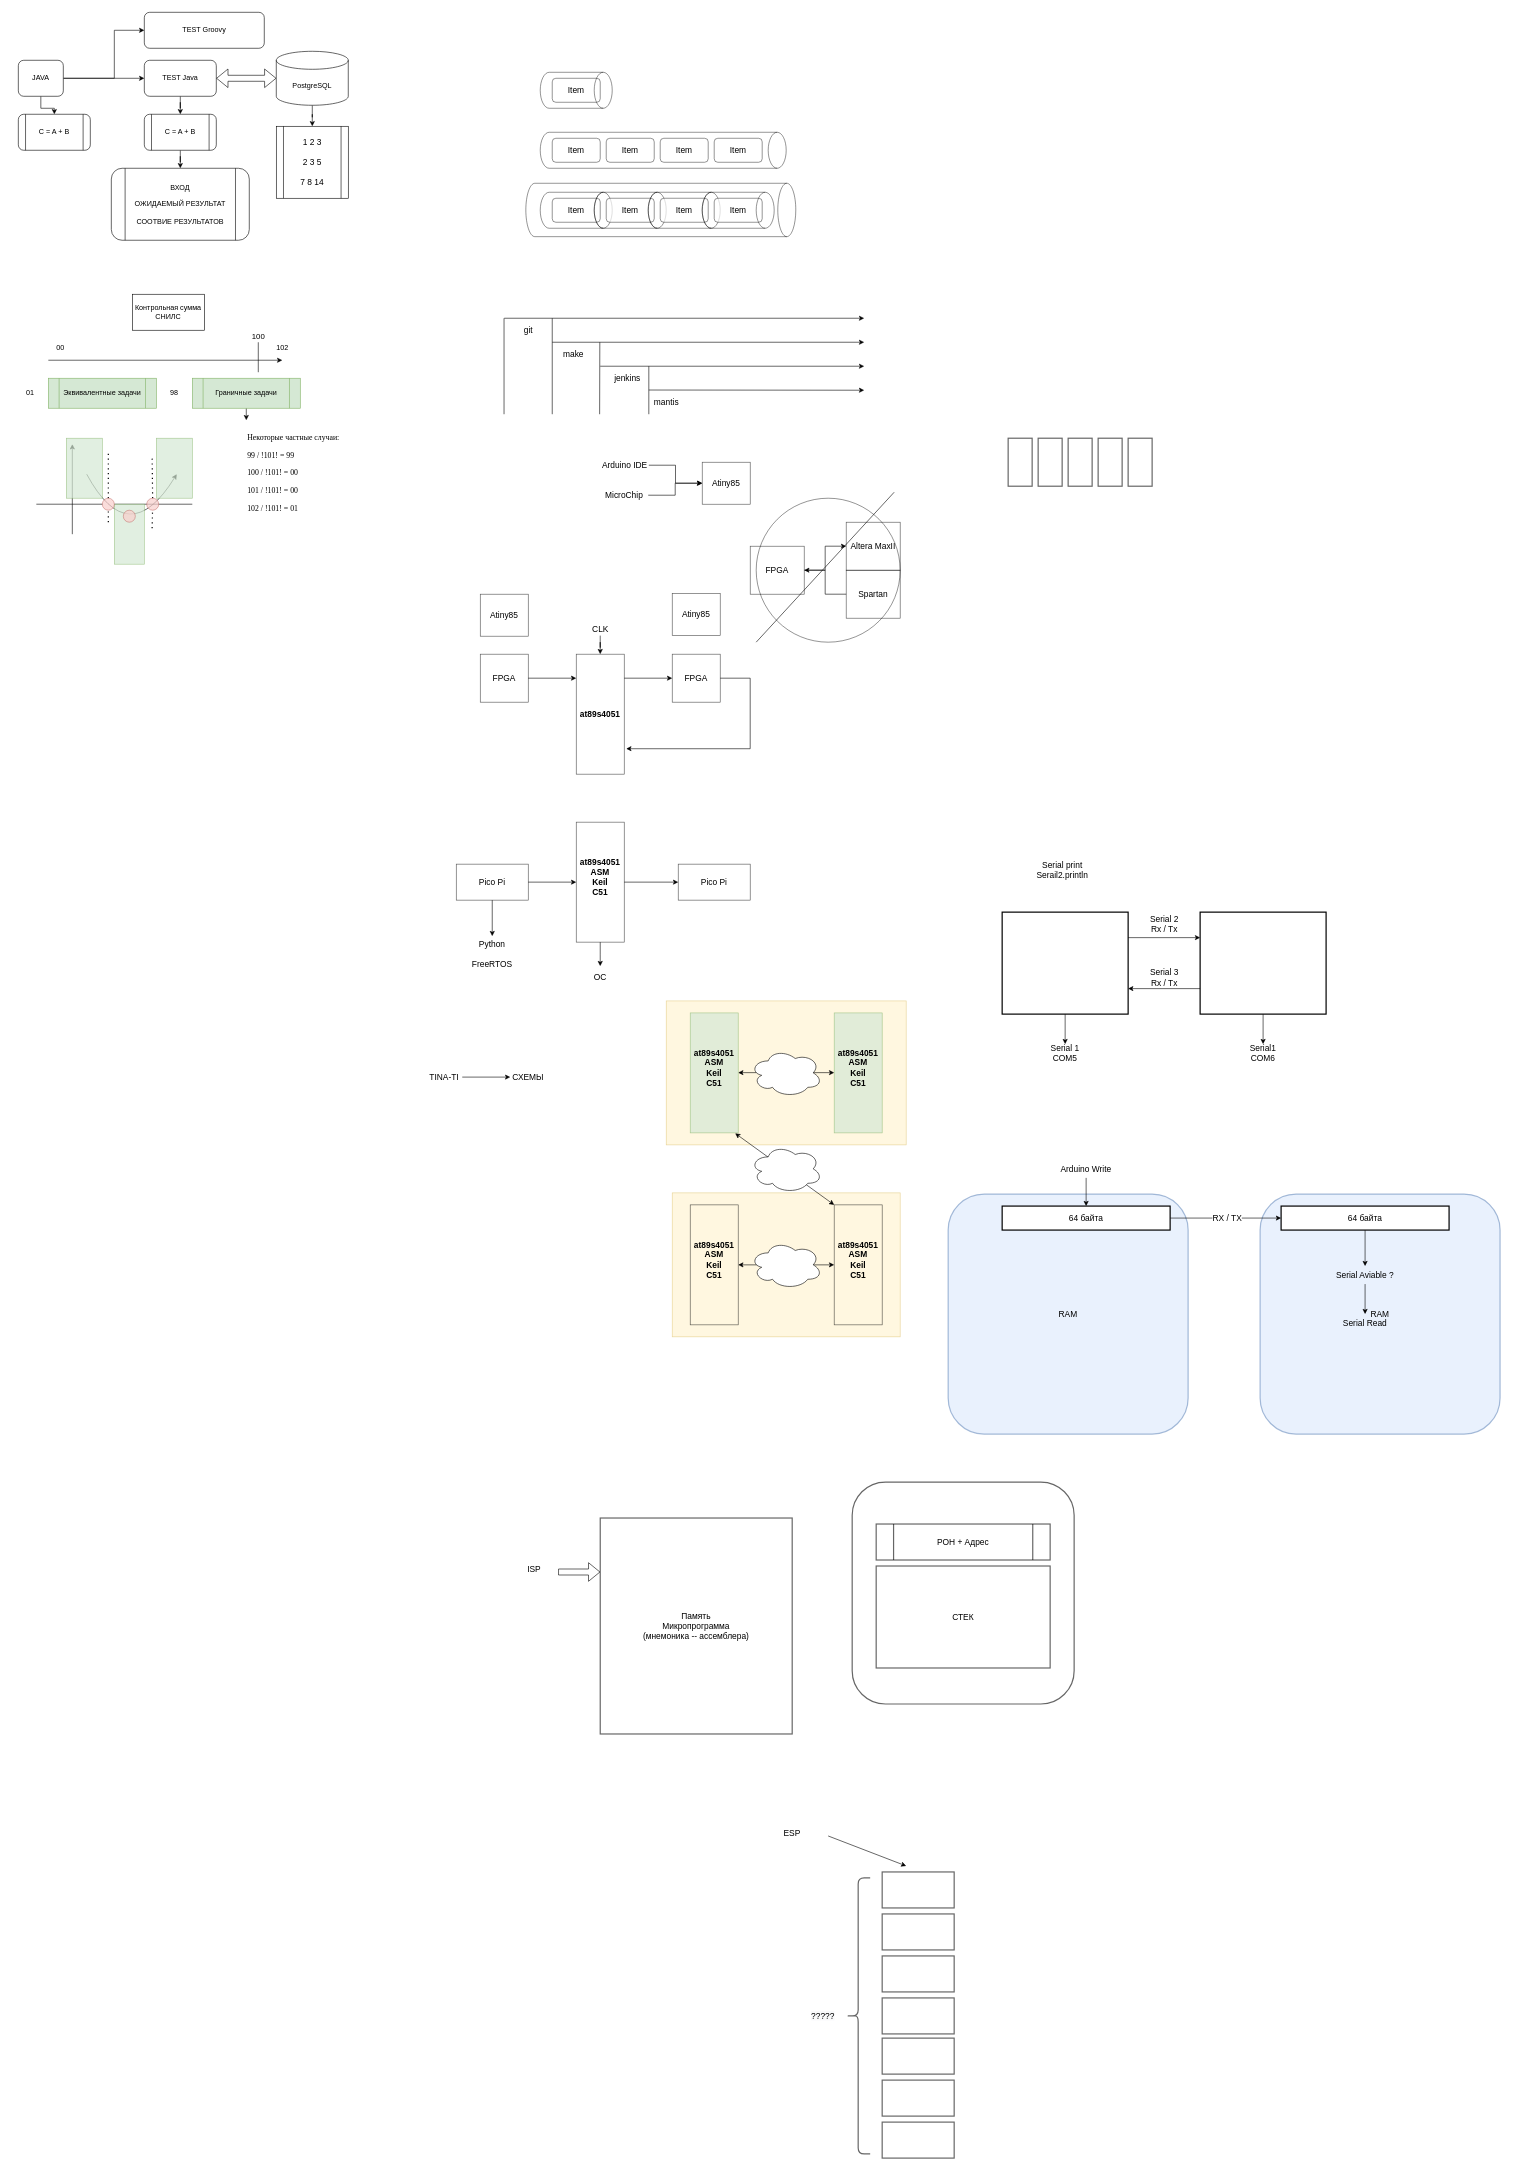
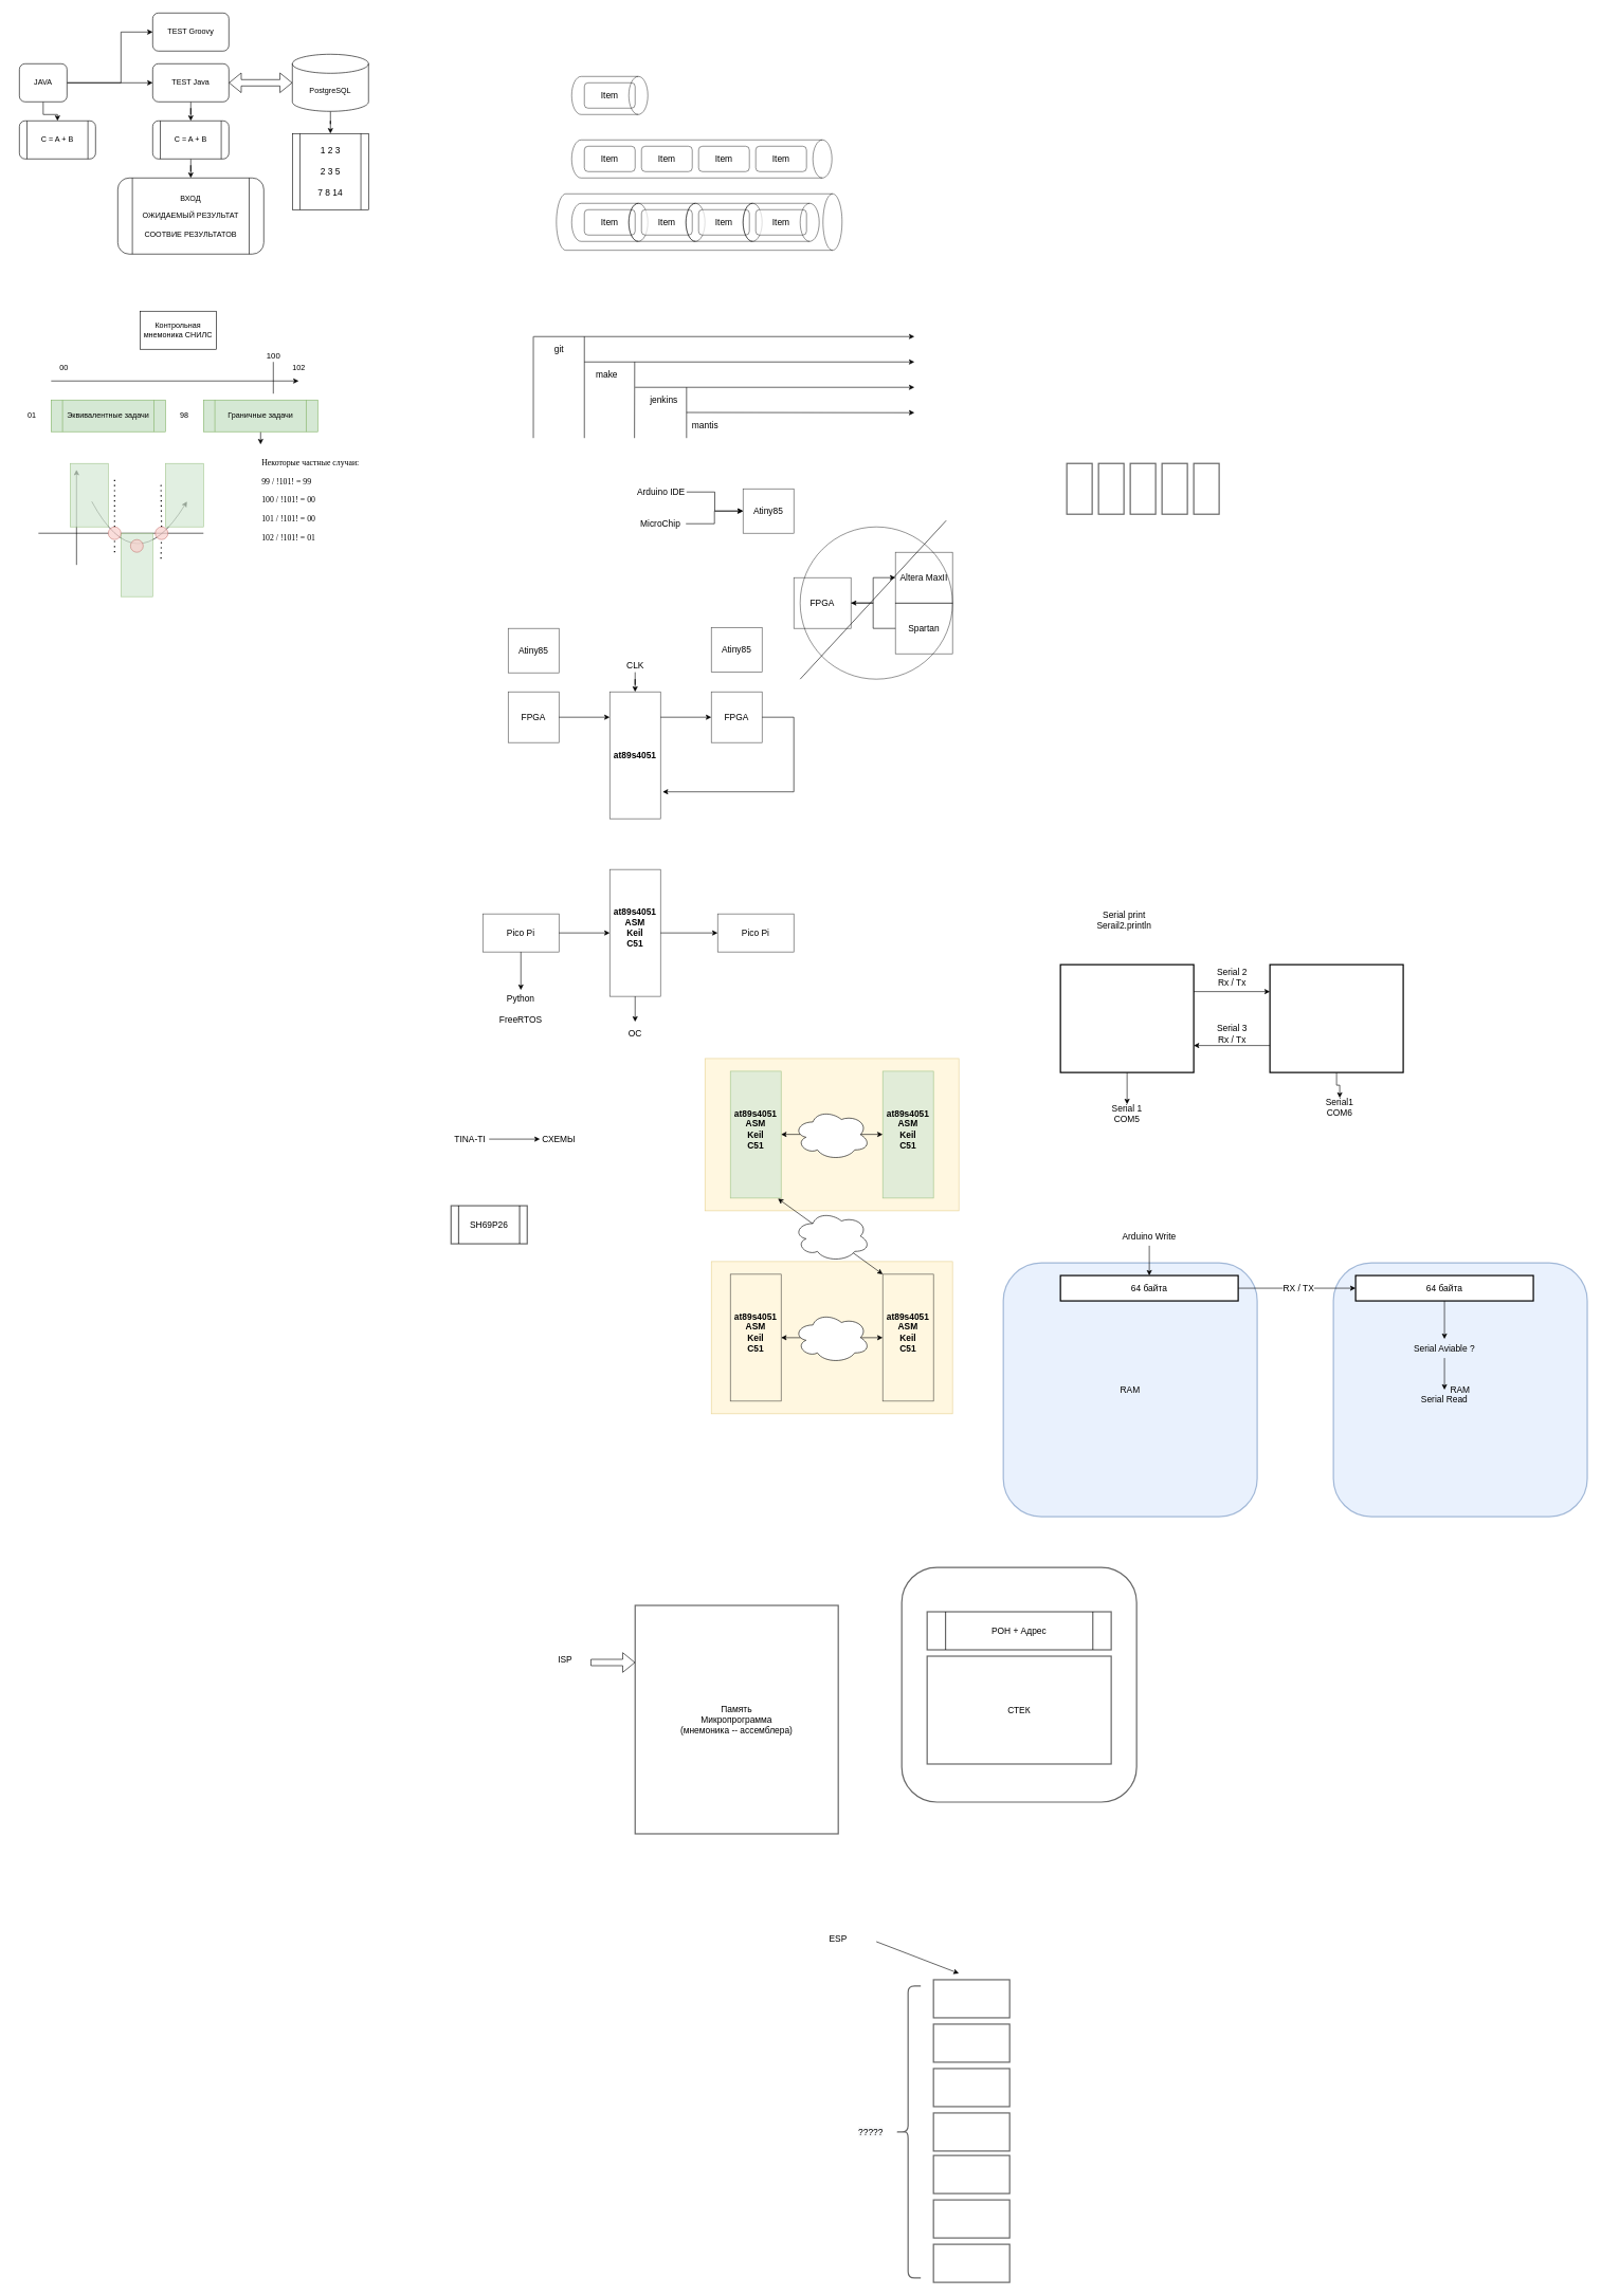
- <mxCell id="14" value="TEST Groovy" style="rounded=1;whiteSpace=wrap;html=1;" parent="1" vertex="1"><mxGeometry x="240" y="20" width="200" height="60" as="geometry" /></mxCell>
+ <mxCell id="14" value="TEST Groovy" style="rounded=1;whiteSpace=wrap;html=1;" parent="1" vertex="1"><mxGeometry x="240" y="20" width="120" height="60" as="geometry" /></mxCell>
- <mxCell id="19" value="Контрольная сумма СНИЛС" style="rounded=0;whiteSpace=wrap;html=1;" parent="1" vertex="1"><mxGeometry x="220" y="490" width="120" height="60" as="geometry" /></mxCell>
+ <mxCell id="19" value="Контрольная мнемоника СНИЛС" style="rounded=0;whiteSpace=wrap;html=1;" parent="1" vertex="1"><mxGeometry x="220" y="490" width="120" height="60" as="geometry" /></mxCell>
- <mxCell id="121" value="Serial1 COM6" style="text;html=1;strokeColor=none;fillColor=none;align=center;verticalAlign=middle;whiteSpace=wrap;rounded=0;fontSize=14;" parent="1" vertex="1"><mxGeometry x="2075" y="1740" width="60" height="30" as="geometry" /></mxCell>
+ <mxCell id="121" value="Serial1 COM6" style="text;html=1;strokeColor=none;fillColor=none;align=center;verticalAlign=middle;whiteSpace=wrap;rounded=0;fontSize=14;" parent="1" vertex="1"><mxGeometry x="2080" y="1730" width="60" height="30" as="geometry" /></mxCell>
+ <mxCell id="113" value="&lt;span style=&quot;text-align: left&quot;&gt;SH69P26&lt;/span&gt;" style="shape=process;whiteSpace=wrap;html=1;backgroundOutline=1;fontSize=14;fillColor=none;gradientColor=none;opacity=60;strokeWidth=2;" parent="1" vertex="1"><mxGeometry x="710" y="1900" width="120" height="60" as="geometry" /></mxCell>
